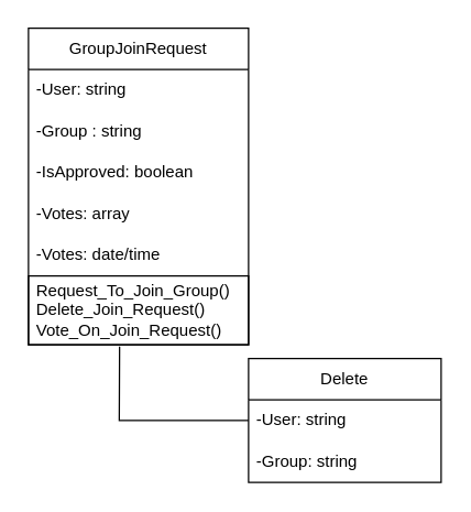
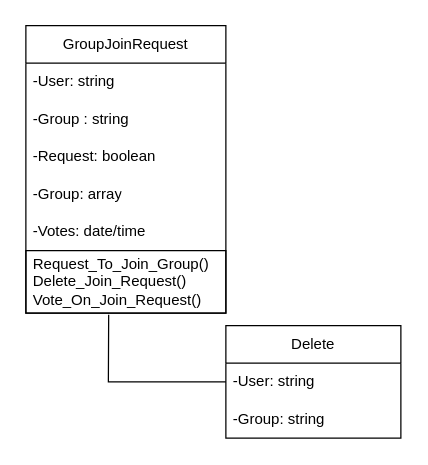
- <mxCell id="5" value="-IsApproved: boolean" style="text;strokeColor=none;fillColor=none;align=left;verticalAlign=middle;spacingLeft=4;spacingRight=4;overflow=hidden;points=[[0,0.5],[1,0.5]];portConstraint=eastwest;rotatable=0;whiteSpace=wrap;html=1;" vertex="1" parent="2"><mxGeometry y="90" width="160" height="30" as="geometry" /></mxCell>
+ <mxCell id="5" value="-Request: boolean" style="text;strokeColor=none;fillColor=none;align=left;verticalAlign=middle;spacingLeft=4;spacingRight=4;overflow=hidden;points=[[0,0.5],[1,0.5]];portConstraint=eastwest;rotatable=0;whiteSpace=wrap;html=1;" vertex="1" parent="2"><mxGeometry y="90" width="160" height="30" as="geometry" /></mxCell>
- <mxCell id="6" value="-Votes: array" style="text;strokeColor=none;fillColor=none;align=left;verticalAlign=middle;spacingLeft=4;spacingRight=4;overflow=hidden;points=[[0,0.5],[1,0.5]];portConstraint=eastwest;rotatable=0;whiteSpace=wrap;html=1;" vertex="1" parent="2"><mxGeometry y="120" width="160" height="30" as="geometry" /></mxCell>
+ <mxCell id="6" value="-Group: array" style="text;strokeColor=none;fillColor=none;align=left;verticalAlign=middle;spacingLeft=4;spacingRight=4;overflow=hidden;points=[[0,0.5],[1,0.5]];portConstraint=eastwest;rotatable=0;whiteSpace=wrap;html=1;" vertex="1" parent="2"><mxGeometry y="120" width="160" height="30" as="geometry" /></mxCell>
